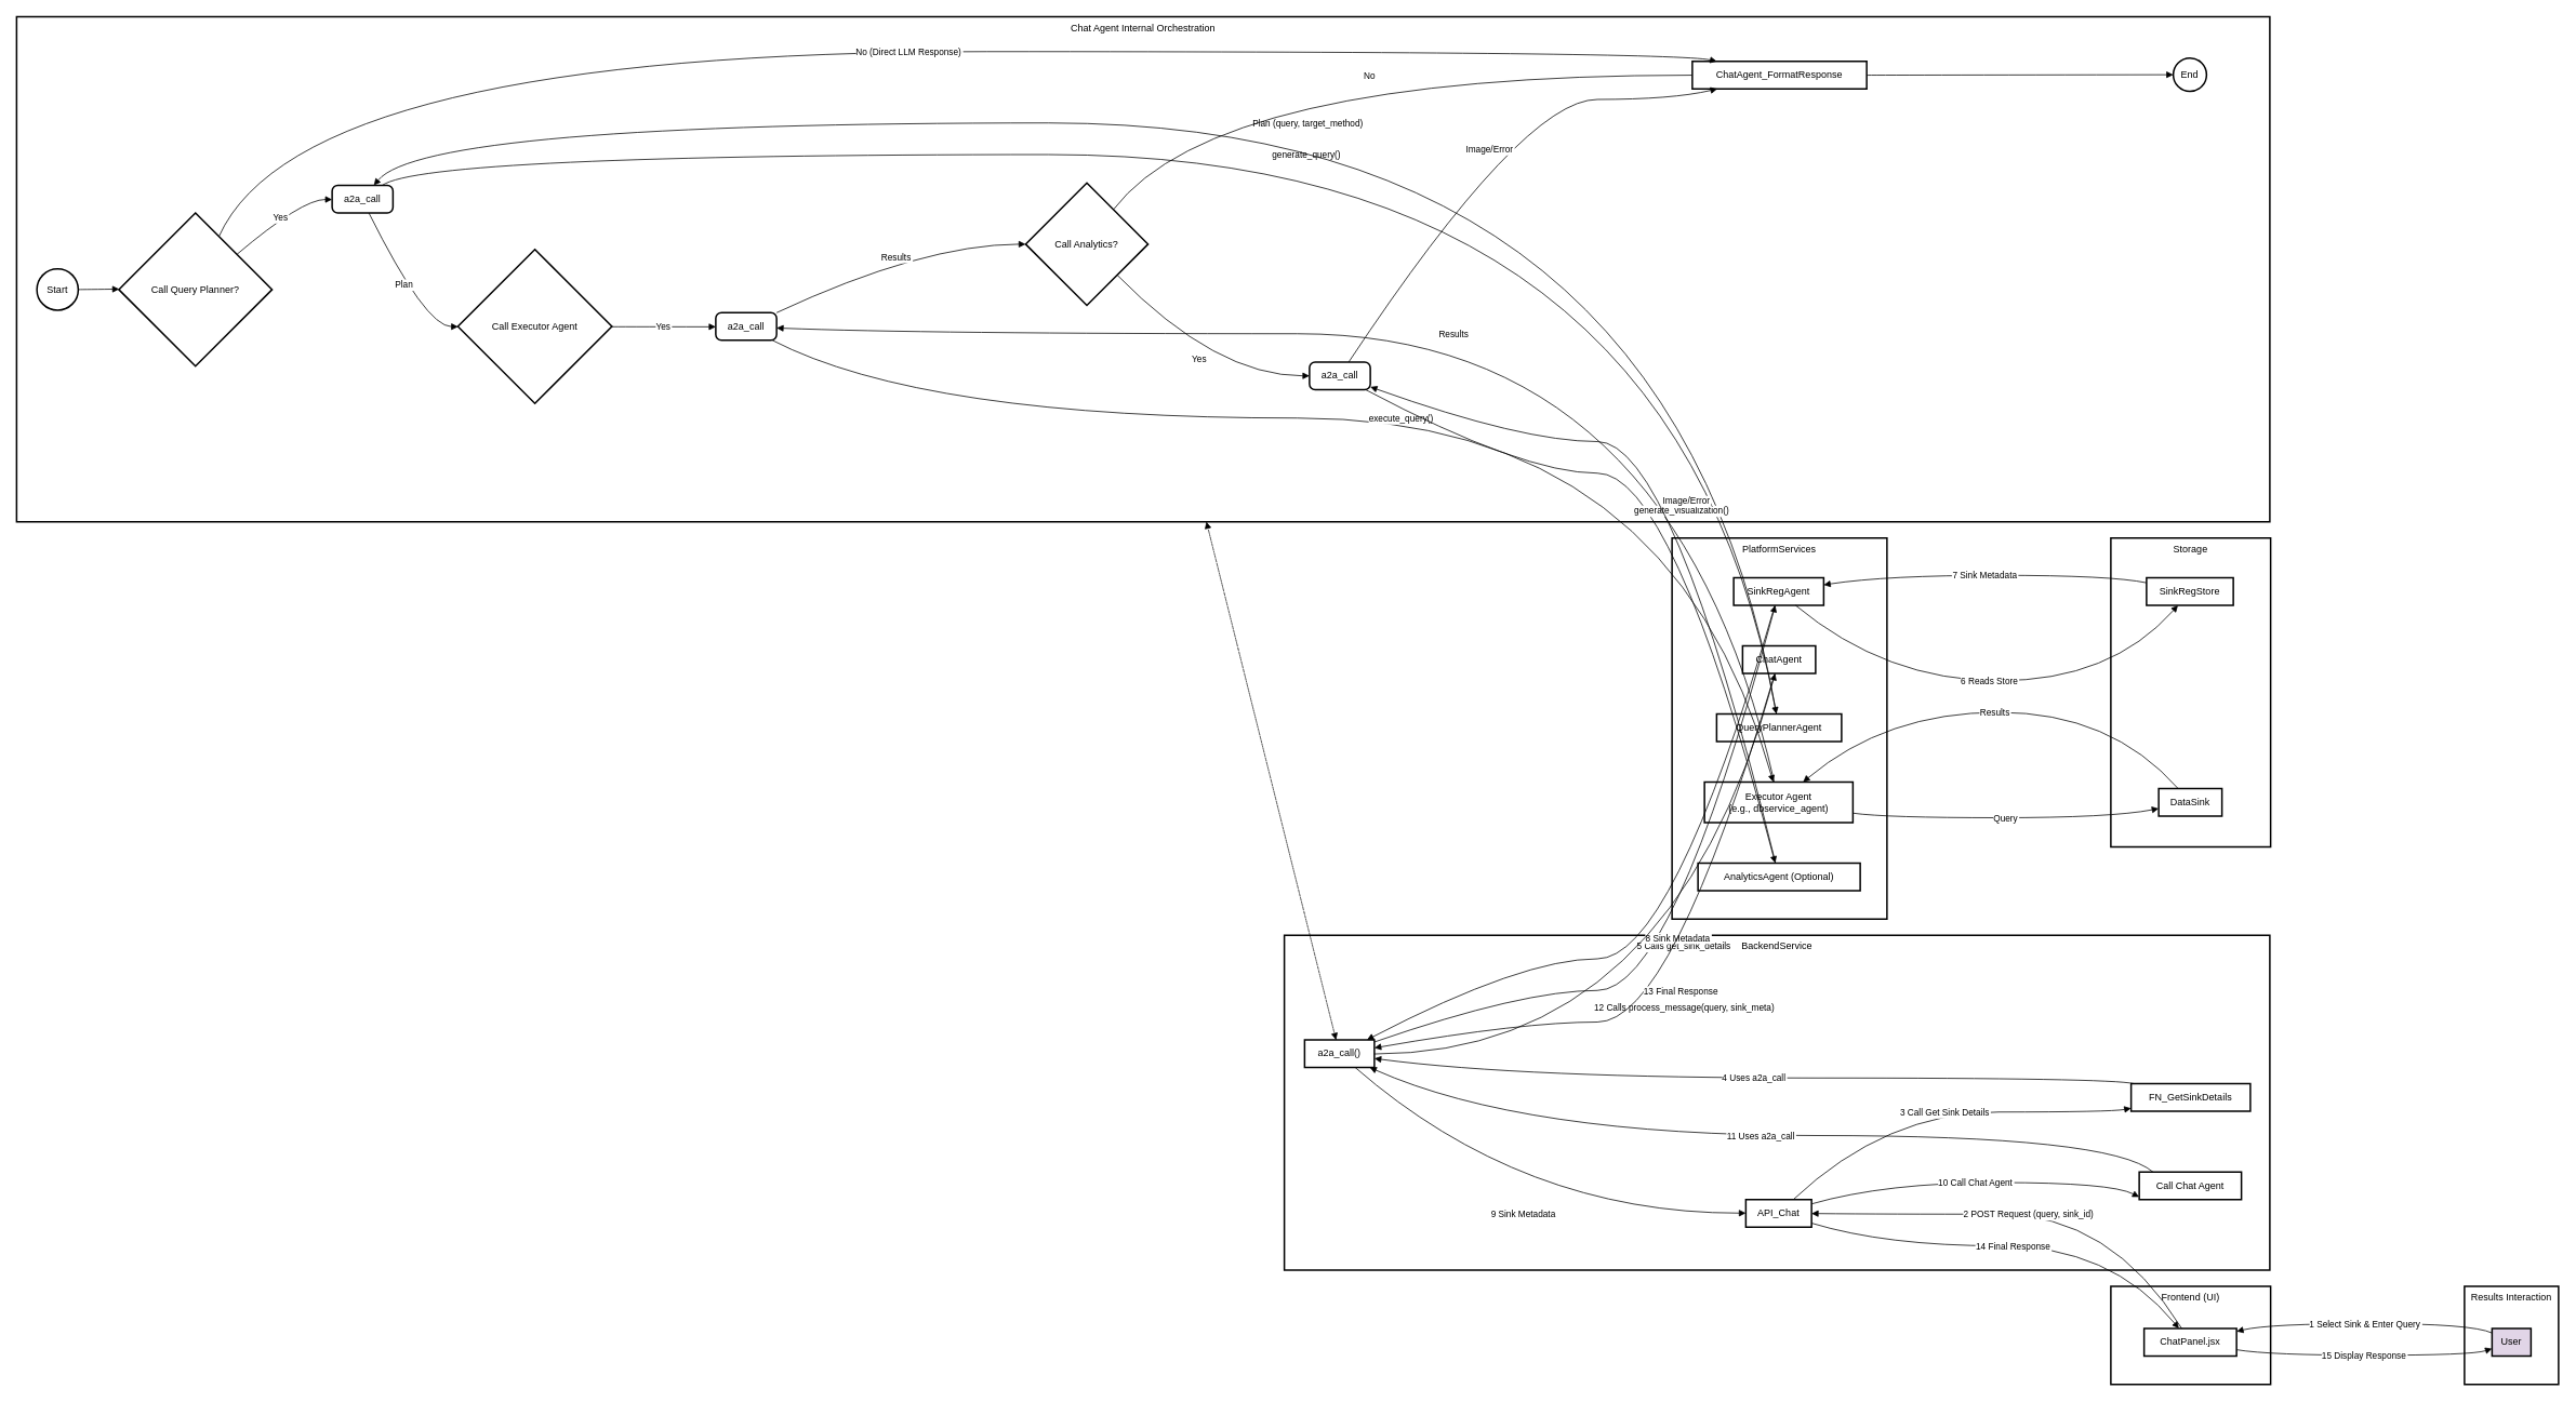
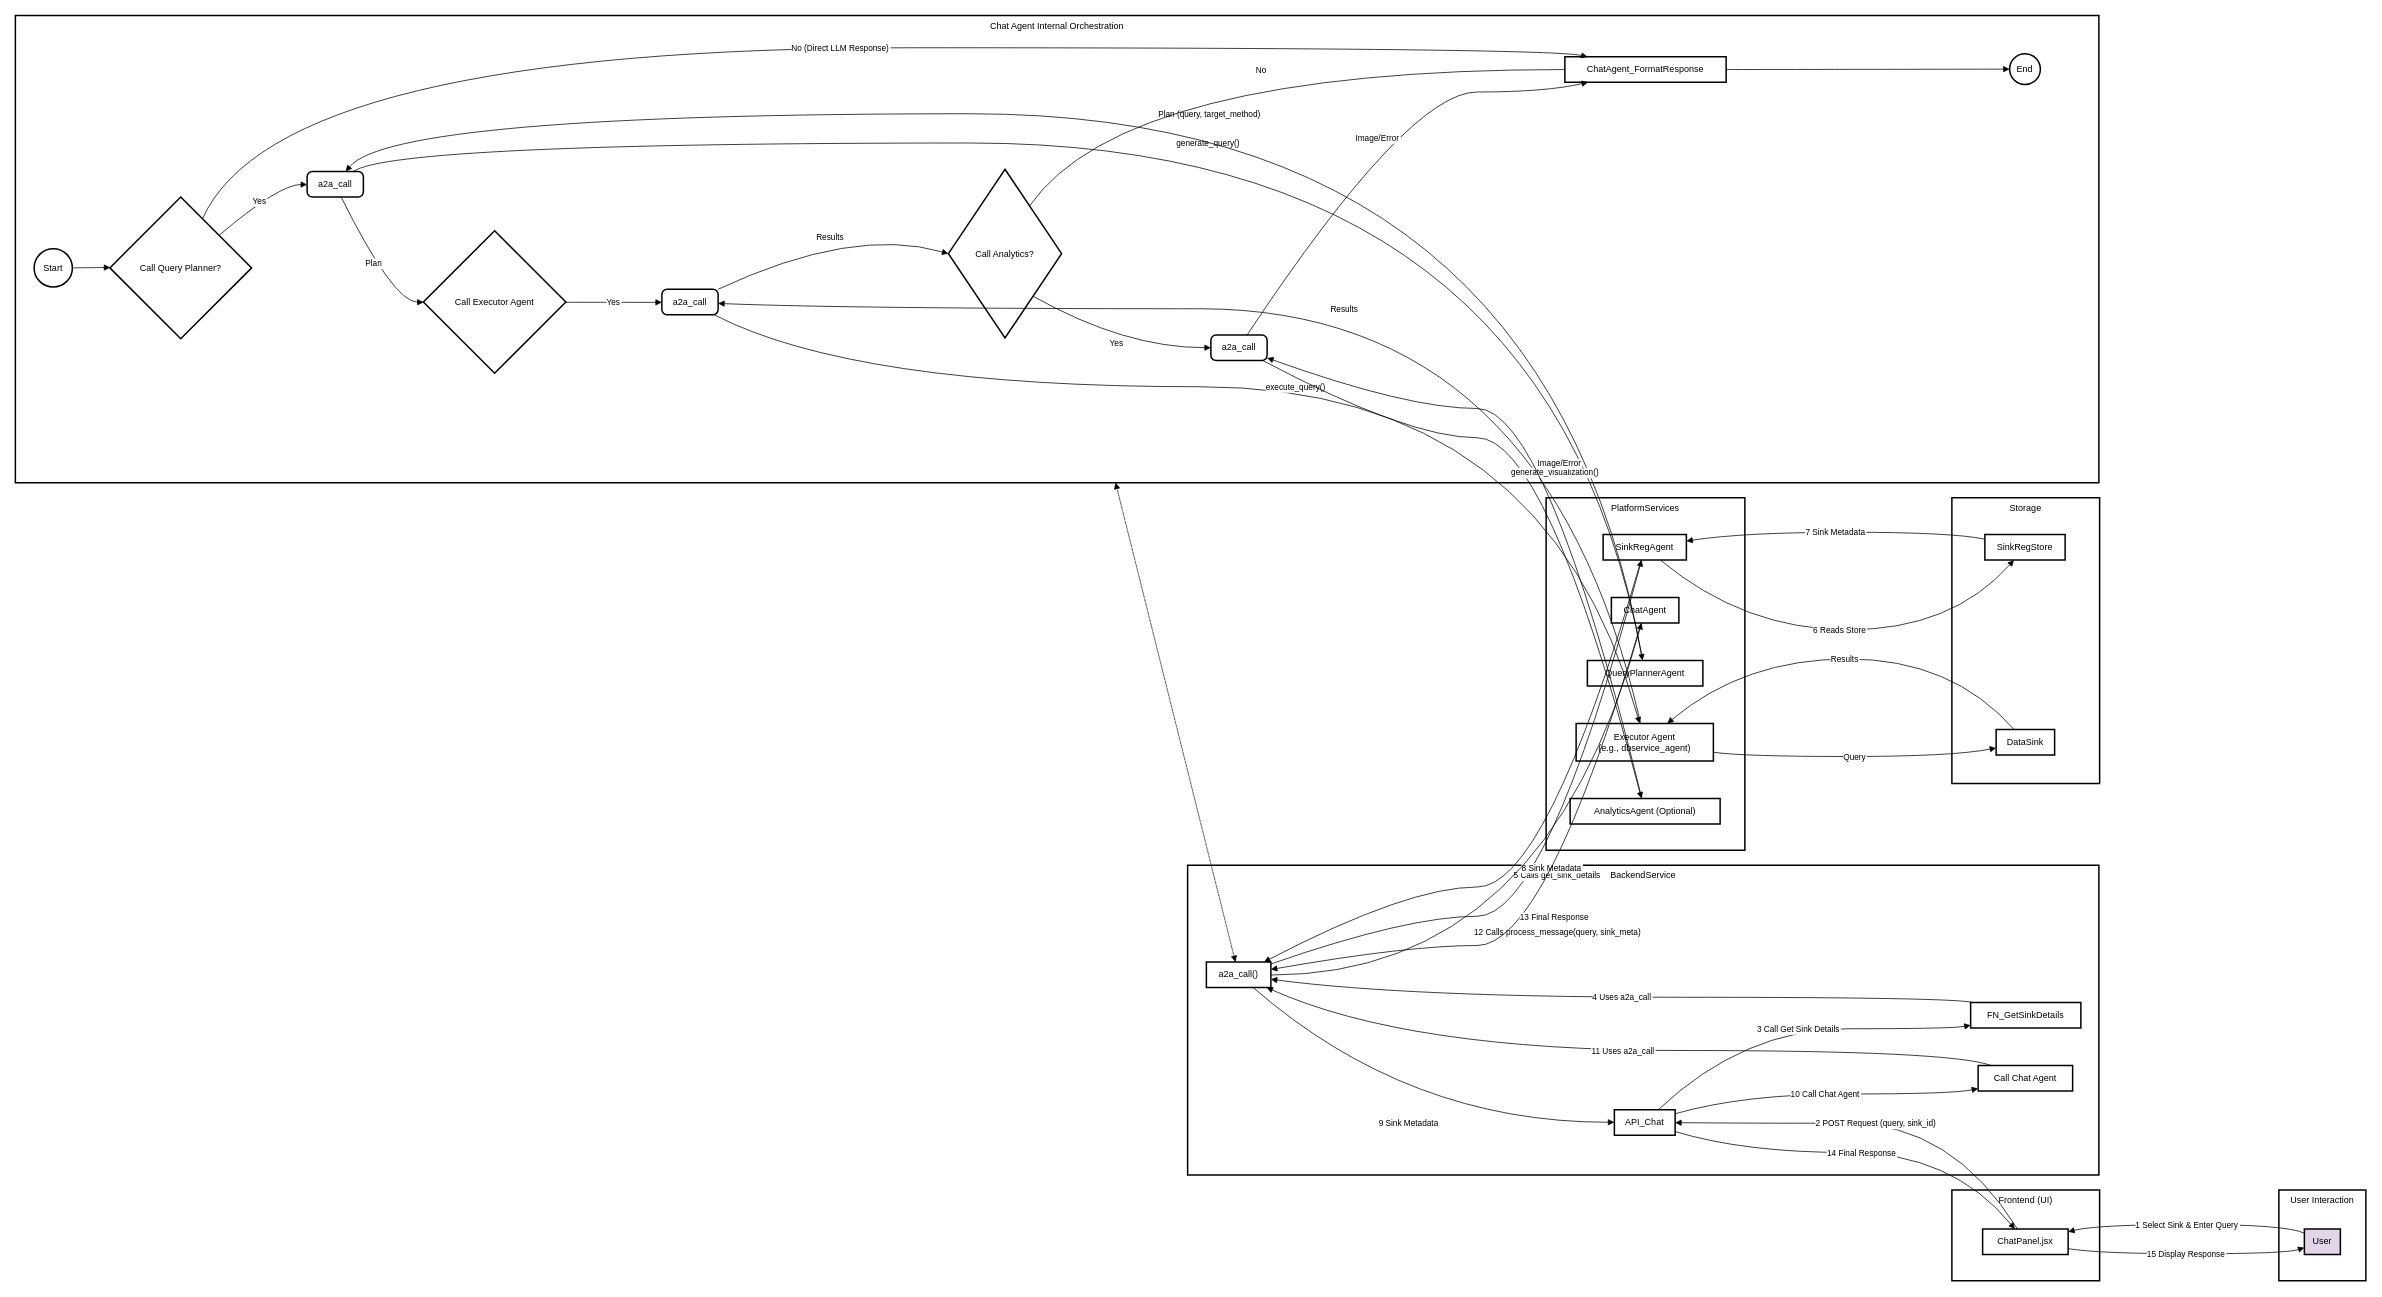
- <mxCell id="8" value="Call Analytics?" style="rhombus;strokeWidth=2;whiteSpace=wrap;" vertex="1" parent="1"><mxGeometry x="1264" y="225" width="151" height="151" as="geometry" /></mxCell>
+ <mxCell id="8" value="Call Analytics?" style="rhombus;strokeWidth=2;whiteSpace=wrap;" vertex="1" parent="1"><mxGeometry x="1264" y="225" width="151" height="225" as="geometry" /></mxCell>
- <mxCell id="24" value="Call Chat Agent" style="whiteSpace=wrap;strokeWidth=2;" vertex="1" parent="1"><mxGeometry x="2637" y="1445" width="126" height="34" as="geometry" /></mxCell>
+ <mxCell id="24" value="Call Chat Agent" style="whiteSpace=wrap;strokeWidth=2;" vertex="1" parent="1"><mxGeometry x="2637" y="1420" width="126" height="34" as="geometry" /></mxCell>
- <mxCell id="28" value="Results Interaction" style="whiteSpace=wrap;strokeWidth=2;verticalAlign=top;" vertex="1" parent="1"><mxGeometry x="3038" y="1586" width="116" height="121" as="geometry" /></mxCell>
+ <mxCell id="28" value="User Interaction" style="whiteSpace=wrap;strokeWidth=2;verticalAlign=top;" vertex="1" parent="1"><mxGeometry x="3038" y="1586" width="116" height="121" as="geometry" /></mxCell>
